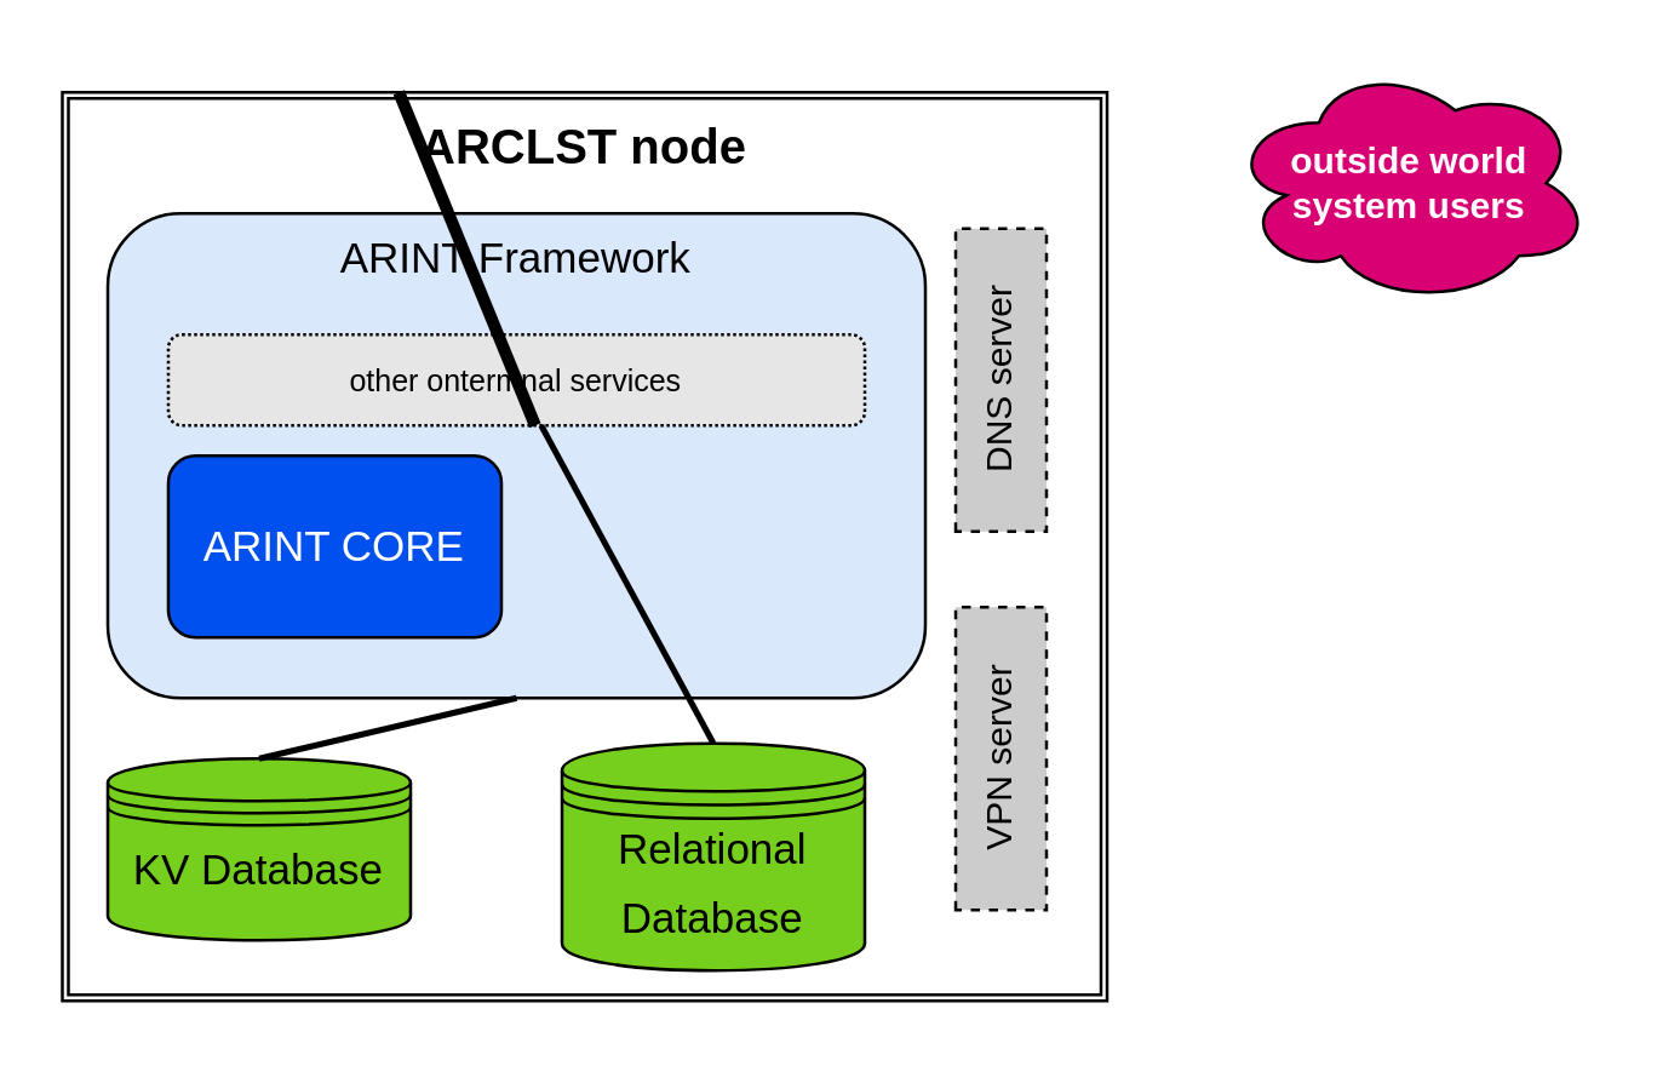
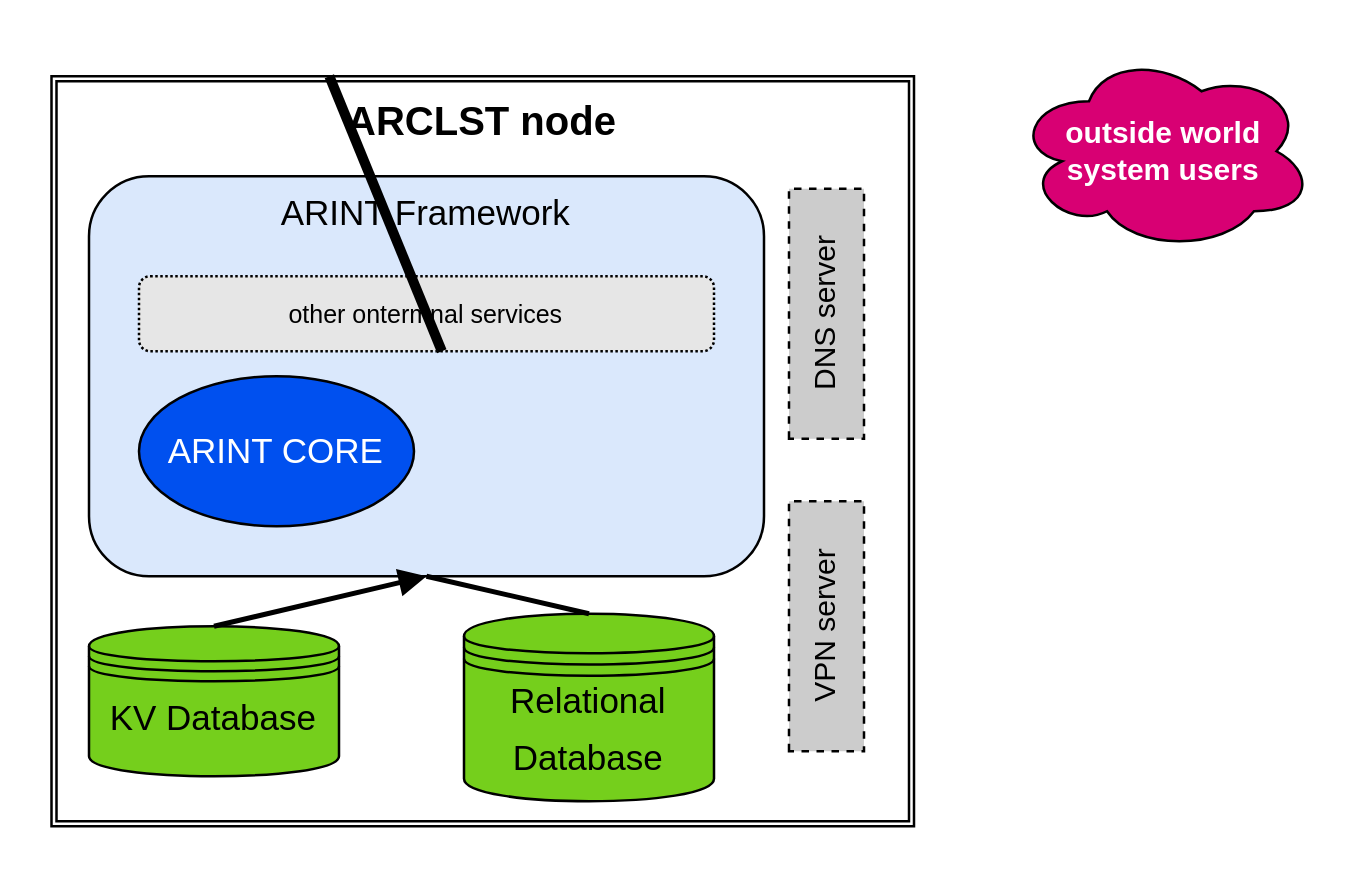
- <mxCell id="5" value="ARINT CORE" style="rounded=1;whiteSpace=wrap;html=1;fillColor=#0050ef;fontColor=#ffffff;strokeColor=#000000;fontSize=14;" parent="1" vertex="1"><mxGeometry x="55" y="150" width="110" height="60" as="geometry" /></mxCell>
+ <mxCell id="5" value="ARINT CORE" style="ellipse;whiteSpace=wrap;html=1;fillColor=#0050ef;fontColor=#ffffff;strokeColor=#000000;fontSize=14;" parent="1" vertex="1"><mxGeometry x="55" y="150" width="110" height="60" as="geometry" /></mxCell>
- <mxCell id="13" value="" style="endArrow=none;html=1;rounded=0;exitX=0.5;exitY=0;exitDx=0;exitDy=0;strokeColor=#000000;strokeWidth=2;" parent="1" source="7" target="4" edge="1"><mxGeometry width="50" height="50" relative="1" as="geometry"><mxPoint x="115" y="260" as="sourcePoint" /><mxPoint x="180" y="240" as="targetPoint" /></mxGeometry></mxCell>
+ <mxCell id="13" value="" style="endArrow=none;html=1;rounded=0;entryX=0.5;entryY=1;entryDx=0;entryDy=0;exitX=0.5;exitY=0;exitDx=0;exitDy=0;strokeColor=#000000;strokeWidth=2;" parent="1" source="7" target="3" edge="1"><mxGeometry width="50" height="50" relative="1" as="geometry"><mxPoint x="115" y="260" as="sourcePoint" /><mxPoint x="180" y="240" as="targetPoint" /></mxGeometry></mxCell>
- <mxCell id="12" value="" style="endArrow=none;html=1;rounded=0;entryX=0.5;entryY=1;entryDx=0;entryDy=0;exitX=0.5;exitY=0;exitDx=0;exitDy=0;strokeColor=#000000;strokeWidth=2;" parent="1" source="6" target="3" edge="1"><mxGeometry width="50" height="50" relative="1" as="geometry"><mxPoint x="175" y="420" as="sourcePoint" /><mxPoint x="225" y="370" as="targetPoint" /></mxGeometry></mxCell>
+ <mxCell id="12" value="" style="endArrow=block;html=1;rounded=0;entryX=0.5;entryY=1;entryDx=0;entryDy=0;exitX=0.5;exitY=0;exitDx=0;exitDy=0;strokeColor=#000000;strokeWidth=2;" parent="1" source="6" target="3" edge="1"><mxGeometry width="50" height="50" relative="1" as="geometry"><mxPoint x="175" y="420" as="sourcePoint" /><mxPoint x="225" y="370" as="targetPoint" /></mxGeometry></mxCell>
